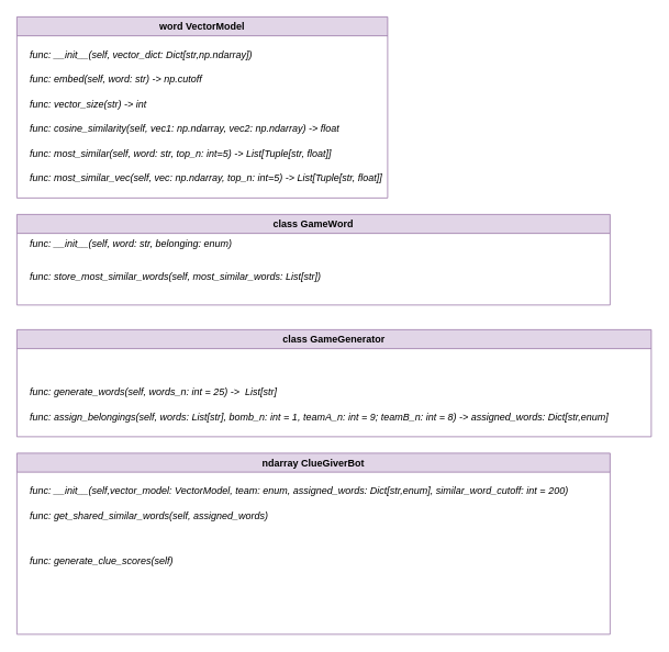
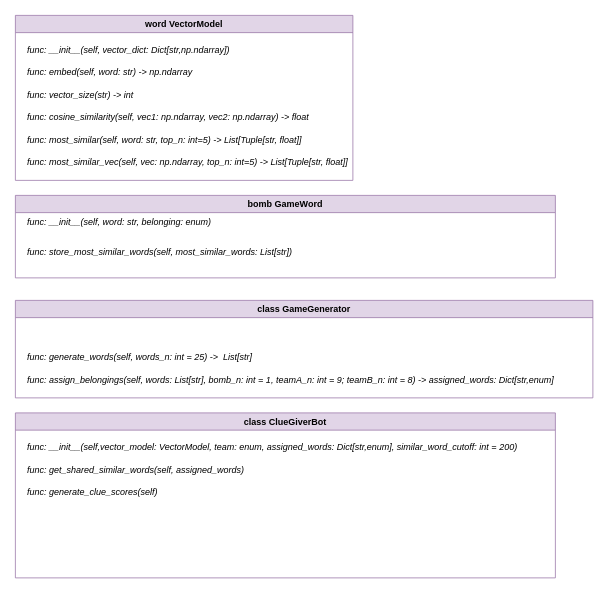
- <mxCell id="4" value="func: embed(self, word: str) -&gt; np.cutoff" style="text;strokeColor=none;fillColor=none;align=left;verticalAlign=middle;spacingLeft=4;spacingRight=4;overflow=hidden;points=[[0,0.5],[1,0.5]];portConstraint=eastwest;rotatable=0;fontStyle=2" vertex="1" parent="2"><mxGeometry x="10" y="60" width="280" height="30" as="geometry" /></mxCell>
+ <mxCell id="4" value="func: embed(self, word: str) -&gt; np.ndarray" style="text;strokeColor=none;fillColor=none;align=left;verticalAlign=middle;spacingLeft=4;spacingRight=4;overflow=hidden;points=[[0,0.5],[1,0.5]];portConstraint=eastwest;rotatable=0;fontStyle=2" vertex="1" parent="2"><mxGeometry x="10" y="60" width="280" height="30" as="geometry" /></mxCell>
- <mxCell id="16" value="class GameWord" style="swimlane;startSize=23;fillColor=#e1d5e7;strokeColor=#9673a6;" vertex="1" parent="1"><mxGeometry x="20" y="260" width="720" height="110" as="geometry" /></mxCell>
+ <mxCell id="16" value="bomb GameWord" style="swimlane;startSize=23;fillColor=#e1d5e7;strokeColor=#9673a6;" vertex="1" parent="1"><mxGeometry x="20" y="260" width="720" height="110" as="geometry" /></mxCell>
- <mxCell id="9" value="ndarray ClueGiverBot" style="swimlane;startSize=23;fillColor=#e1d5e7;strokeColor=#9673a6;" vertex="1" parent="1"><mxGeometry x="20" y="550" width="720" height="220" as="geometry" /></mxCell>
+ <mxCell id="9" value="class ClueGiverBot" style="swimlane;startSize=23;fillColor=#e1d5e7;strokeColor=#9673a6;" vertex="1" parent="1"><mxGeometry x="20" y="550" width="720" height="220" as="geometry" /></mxCell>
- <mxCell id="12" value="func: generate_clue_scores(self)" style="text;strokeColor=none;fillColor=none;align=left;verticalAlign=middle;spacingLeft=4;spacingRight=4;overflow=hidden;points=[[0,0.5],[1,0.5]];portConstraint=eastwest;rotatable=0;fontStyle=2" vertex="1" parent="9"><mxGeometry x="10" y="115" width="660" height="30" as="geometry" /></mxCell>
+ <mxCell id="12" value="func: generate_clue_scores(self)" style="text;strokeColor=none;fillColor=none;align=left;verticalAlign=middle;spacingLeft=4;spacingRight=4;overflow=hidden;points=[[0,0.5],[1,0.5]];portConstraint=eastwest;rotatable=0;fontStyle=2" vertex="1" parent="9"><mxGeometry x="10" y="90" width="660" height="30" as="geometry" /></mxCell>
